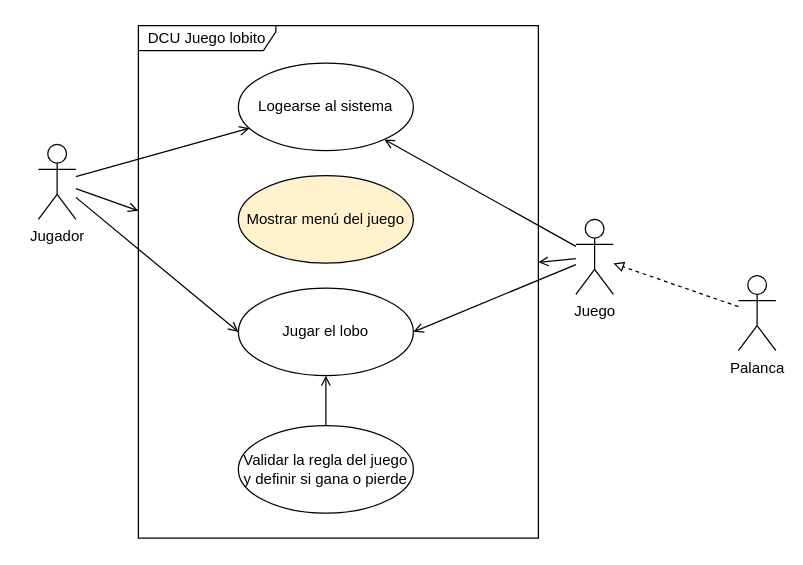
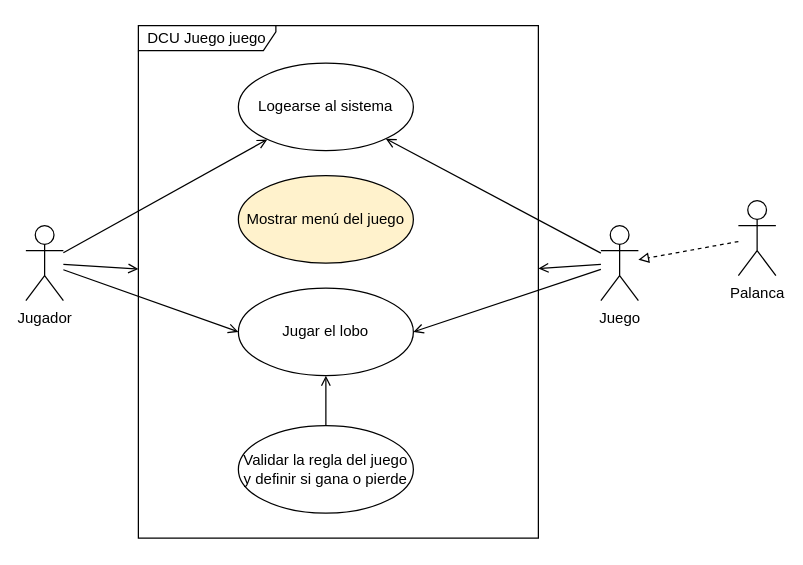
- <mxCell id="16" value="DCU Juego lobito" style="shape=umlFrame;whiteSpace=wrap;html=1;width=110;height=20;" parent="1" vertex="1"><mxGeometry x="110" y="20" width="320" height="410" as="geometry" /></mxCell>
+ <mxCell id="16" value="DCU Juego juego" style="shape=umlFrame;whiteSpace=wrap;html=1;width=110;height=20;" parent="1" vertex="1"><mxGeometry x="110" y="20" width="320" height="410" as="geometry" /></mxCell>
- <mxCell id="5" value="Jugador&lt;br&gt;" style="shape=umlActor;verticalLabelPosition=bottom;verticalAlign=top;html=1;" parent="1" vertex="1"><mxGeometry x="30" y="115" width="30" height="60" as="geometry" /></mxCell>
+ <mxCell id="5" value="Jugador&lt;br&gt;" style="shape=umlActor;verticalLabelPosition=bottom;verticalAlign=top;html=1;" parent="1" vertex="1"><mxGeometry x="20" y="180" width="30" height="60" as="geometry" /></mxCell>
- <mxCell id="9" value="Juego" style="shape=umlActor;verticalLabelPosition=bottom;verticalAlign=top;html=1;" parent="1" vertex="1"><mxGeometry x="460" y="175" width="30" height="60" as="geometry" /></mxCell>
+ <mxCell id="9" value="Juego" style="shape=umlActor;verticalLabelPosition=bottom;verticalAlign=top;html=1;" parent="1" vertex="1"><mxGeometry x="480" y="180" width="30" height="60" as="geometry" /></mxCell>
- <mxCell id="11" value="Palanca" style="shape=umlActor;verticalLabelPosition=bottom;verticalAlign=top;html=1;" parent="1" vertex="1"><mxGeometry x="590" y="220" width="30" height="60" as="geometry" /></mxCell>
+ <mxCell id="11" value="Palanca" style="shape=umlActor;verticalLabelPosition=bottom;verticalAlign=top;html=1;" parent="1" vertex="1"><mxGeometry x="590" y="160" width="30" height="60" as="geometry" /></mxCell>
